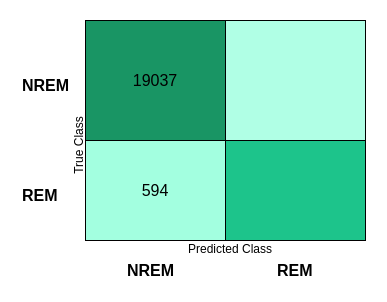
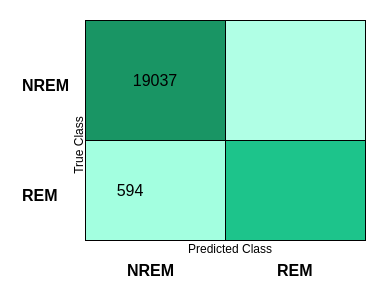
- <mxCell id="6" value="&lt;font style=&quot;font-size: 16px;&quot;&gt;594&lt;/font&gt;" style="text;html=1;strokeColor=none;fillColor=none;align=center;verticalAlign=middle;whiteSpace=wrap;rounded=0;" vertex="1" parent="1"><mxGeometry x="125" y="175" width="60" height="30" as="geometry" /></mxCell>
+ <mxCell id="6" value="&lt;font style=&quot;font-size: 16px;&quot;&gt;594&lt;/font&gt;" style="text;html=1;strokeColor=none;fillColor=none;align=center;verticalAlign=middle;whiteSpace=wrap;rounded=0;" vertex="1" parent="1"><mxGeometry x="100" y="175" width="60" height="30" as="geometry" /></mxCell>
